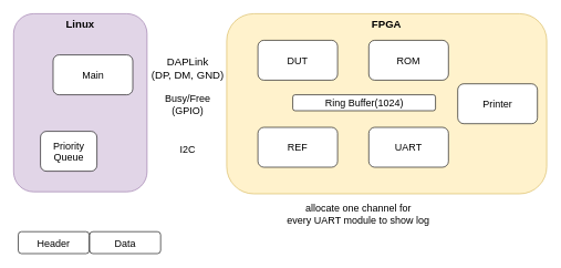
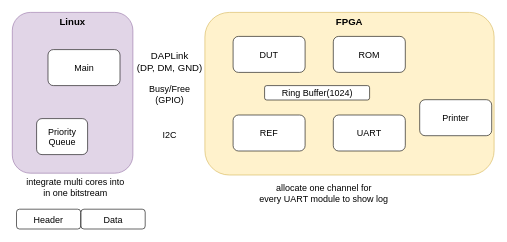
- <mxCell id="9" value="Ring Buffer(1024)" style="rounded=1;whiteSpace=wrap;html=1;fontSize=15;" parent="1" vertex="1"><mxGeometry x="440.5" y="142" width="215" height="24" as="geometry" /></mxCell>
+ <mxCell id="9" value="Ring Buffer(1024)" style="rounded=1;whiteSpace=wrap;html=1;fontSize=15;" parent="1" vertex="1"><mxGeometry x="440.5" y="142" width="175" height="24" as="geometry" /></mxCell>
- <mxCell id="16" value="Printer" style="rounded=1;whiteSpace=wrap;html=1;fontSize=15;" vertex="1" parent="1"><mxGeometry x="689" y="125.5" width="120" height="60" as="geometry" /></mxCell>
+ <mxCell id="16" value="Printer" style="rounded=1;whiteSpace=wrap;html=1;fontSize=15;" vertex="1" parent="1"><mxGeometry x="699" y="165.5" width="120" height="60" as="geometry" /></mxCell>
+ <mxCell id="13" value="integrate multi cores into&lt;br&gt;in one bitstream" style="text;html=1;align=center;verticalAlign=middle;resizable=0;points=[];autosize=1;strokeColor=none;fillColor=none;fontSize=15;" parent="1" vertex="1"><mxGeometry x="38" y="291" width="173" height="40" as="geometry" /></mxCell>
